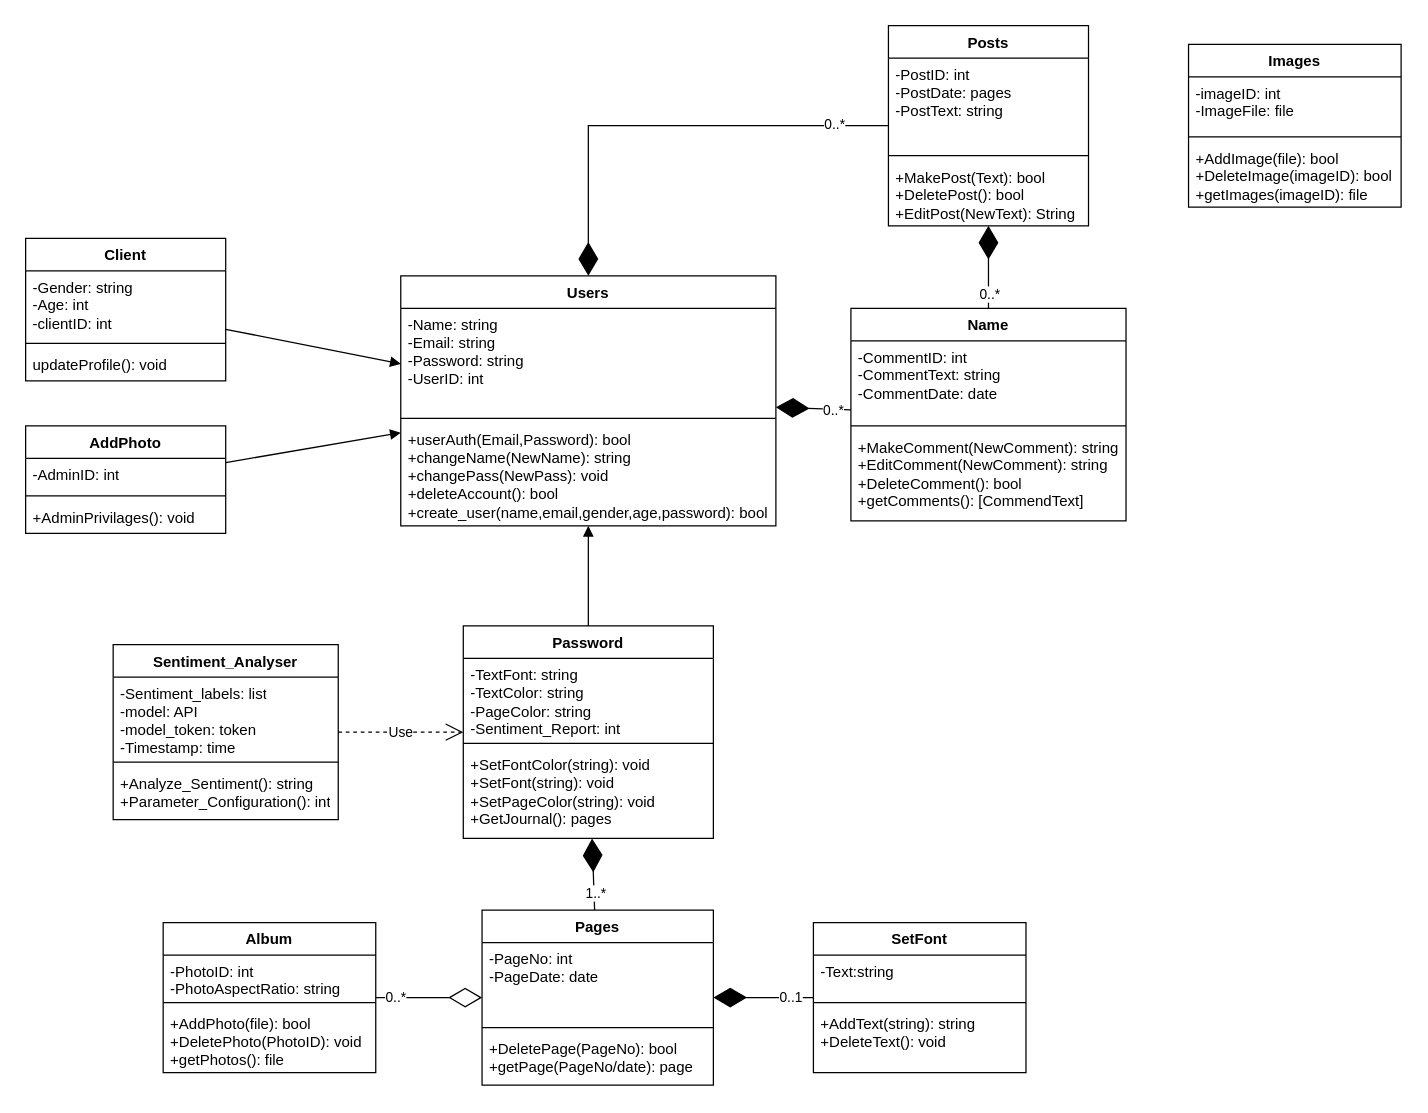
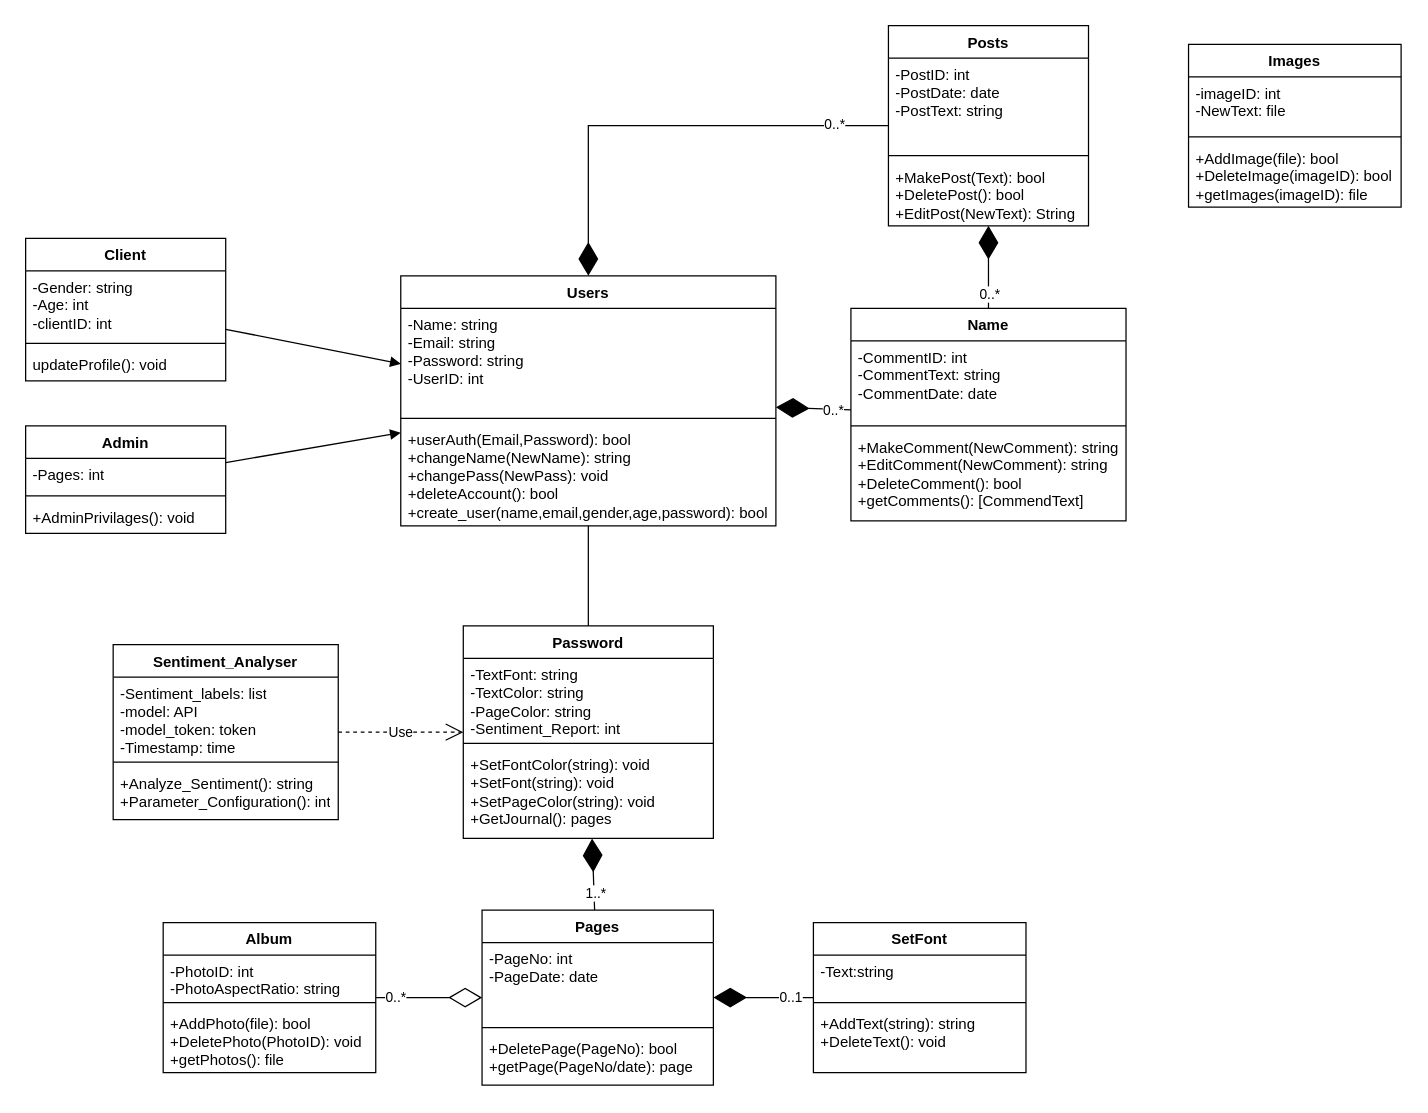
- <mxCell id="7" value="-PostID: int&lt;br&gt;-PostDate: pages&lt;br&gt;-PostText: string&lt;div&gt;&lt;br&gt;&lt;/div&gt;" style="text;strokeColor=none;fillColor=none;align=left;verticalAlign=top;spacingLeft=4;spacingRight=4;overflow=hidden;rotatable=0;points=[[0,0.5],[1,0.5]];portConstraint=eastwest;whiteSpace=wrap;html=1;" vertex="1" parent="6"><mxGeometry y="26" width="160" height="74" as="geometry" /></mxCell>
+ <mxCell id="7" value="-PostID: int&lt;br&gt;-PostDate: date&lt;br&gt;-PostText: string&lt;div&gt;&lt;br&gt;&lt;/div&gt;" style="text;strokeColor=none;fillColor=none;align=left;verticalAlign=top;spacingLeft=4;spacingRight=4;overflow=hidden;rotatable=0;points=[[0,0.5],[1,0.5]];portConstraint=eastwest;whiteSpace=wrap;html=1;" vertex="1" parent="6"><mxGeometry y="26" width="160" height="74" as="geometry" /></mxCell>
- <mxCell id="43" value="-imageID: int&lt;br&gt;-ImageFile: file" style="text;strokeColor=none;fillColor=none;align=left;verticalAlign=top;spacingLeft=4;spacingRight=4;overflow=hidden;rotatable=0;points=[[0,0.5],[1,0.5]];portConstraint=eastwest;whiteSpace=wrap;html=1;" vertex="1" parent="42"><mxGeometry y="26" width="170" height="44" as="geometry" /></mxCell>
+ <mxCell id="43" value="-imageID: int&lt;br&gt;-NewText: file" style="text;strokeColor=none;fillColor=none;align=left;verticalAlign=top;spacingLeft=4;spacingRight=4;overflow=hidden;rotatable=0;points=[[0,0.5],[1,0.5]];portConstraint=eastwest;whiteSpace=wrap;html=1;" vertex="1" parent="42"><mxGeometry y="26" width="170" height="44" as="geometry" /></mxCell>
- <mxCell id="52" value="AddPhoto" style="swimlane;fontStyle=1;align=center;verticalAlign=top;childLayout=stackLayout;horizontal=1;startSize=26;horizontalStack=0;resizeParent=1;resizeParentMax=0;resizeLast=0;collapsible=1;marginBottom=0;whiteSpace=wrap;html=1;" vertex="1" parent="1"><mxGeometry x="20" y="340" width="160" height="86" as="geometry" /></mxCell>
+ <mxCell id="52" value="Admin" style="swimlane;fontStyle=1;align=center;verticalAlign=top;childLayout=stackLayout;horizontal=1;startSize=26;horizontalStack=0;resizeParent=1;resizeParentMax=0;resizeLast=0;collapsible=1;marginBottom=0;whiteSpace=wrap;html=1;" vertex="1" parent="1"><mxGeometry x="20" y="340" width="160" height="86" as="geometry" /></mxCell>
- <mxCell id="53" value="-AdminID: int" style="text;strokeColor=none;fillColor=none;align=left;verticalAlign=top;spacingLeft=4;spacingRight=4;overflow=hidden;rotatable=0;points=[[0,0.5],[1,0.5]];portConstraint=eastwest;whiteSpace=wrap;html=1;" vertex="1" parent="52"><mxGeometry y="26" width="160" height="26" as="geometry" /></mxCell>
+ <mxCell id="53" value="-Pages: int" style="text;strokeColor=none;fillColor=none;align=left;verticalAlign=top;spacingLeft=4;spacingRight=4;overflow=hidden;rotatable=0;points=[[0,0.5],[1,0.5]];portConstraint=eastwest;whiteSpace=wrap;html=1;" vertex="1" parent="52"><mxGeometry y="26" width="160" height="26" as="geometry" /></mxCell>
- <mxCell id="51" value="" style="html=1;verticalAlign=bottom;endArrow=block;curved=0;rounded=0;" edge="1" parent="1" source="20" target="2"><mxGeometry width="80" relative="1" as="geometry"><mxPoint x="420" y="530" as="sourcePoint" /><mxPoint x="500" y="530" as="targetPoint" /></mxGeometry></mxCell>
+ <mxCell id="51" value="" style="html=1;verticalAlign=bottom;endArrow=none;curved=0;rounded=0;" edge="1" parent="1" source="20" target="2"><mxGeometry width="80" relative="1" as="geometry"><mxPoint x="420" y="530" as="sourcePoint" /><mxPoint x="500" y="530" as="targetPoint" /></mxGeometry></mxCell>
